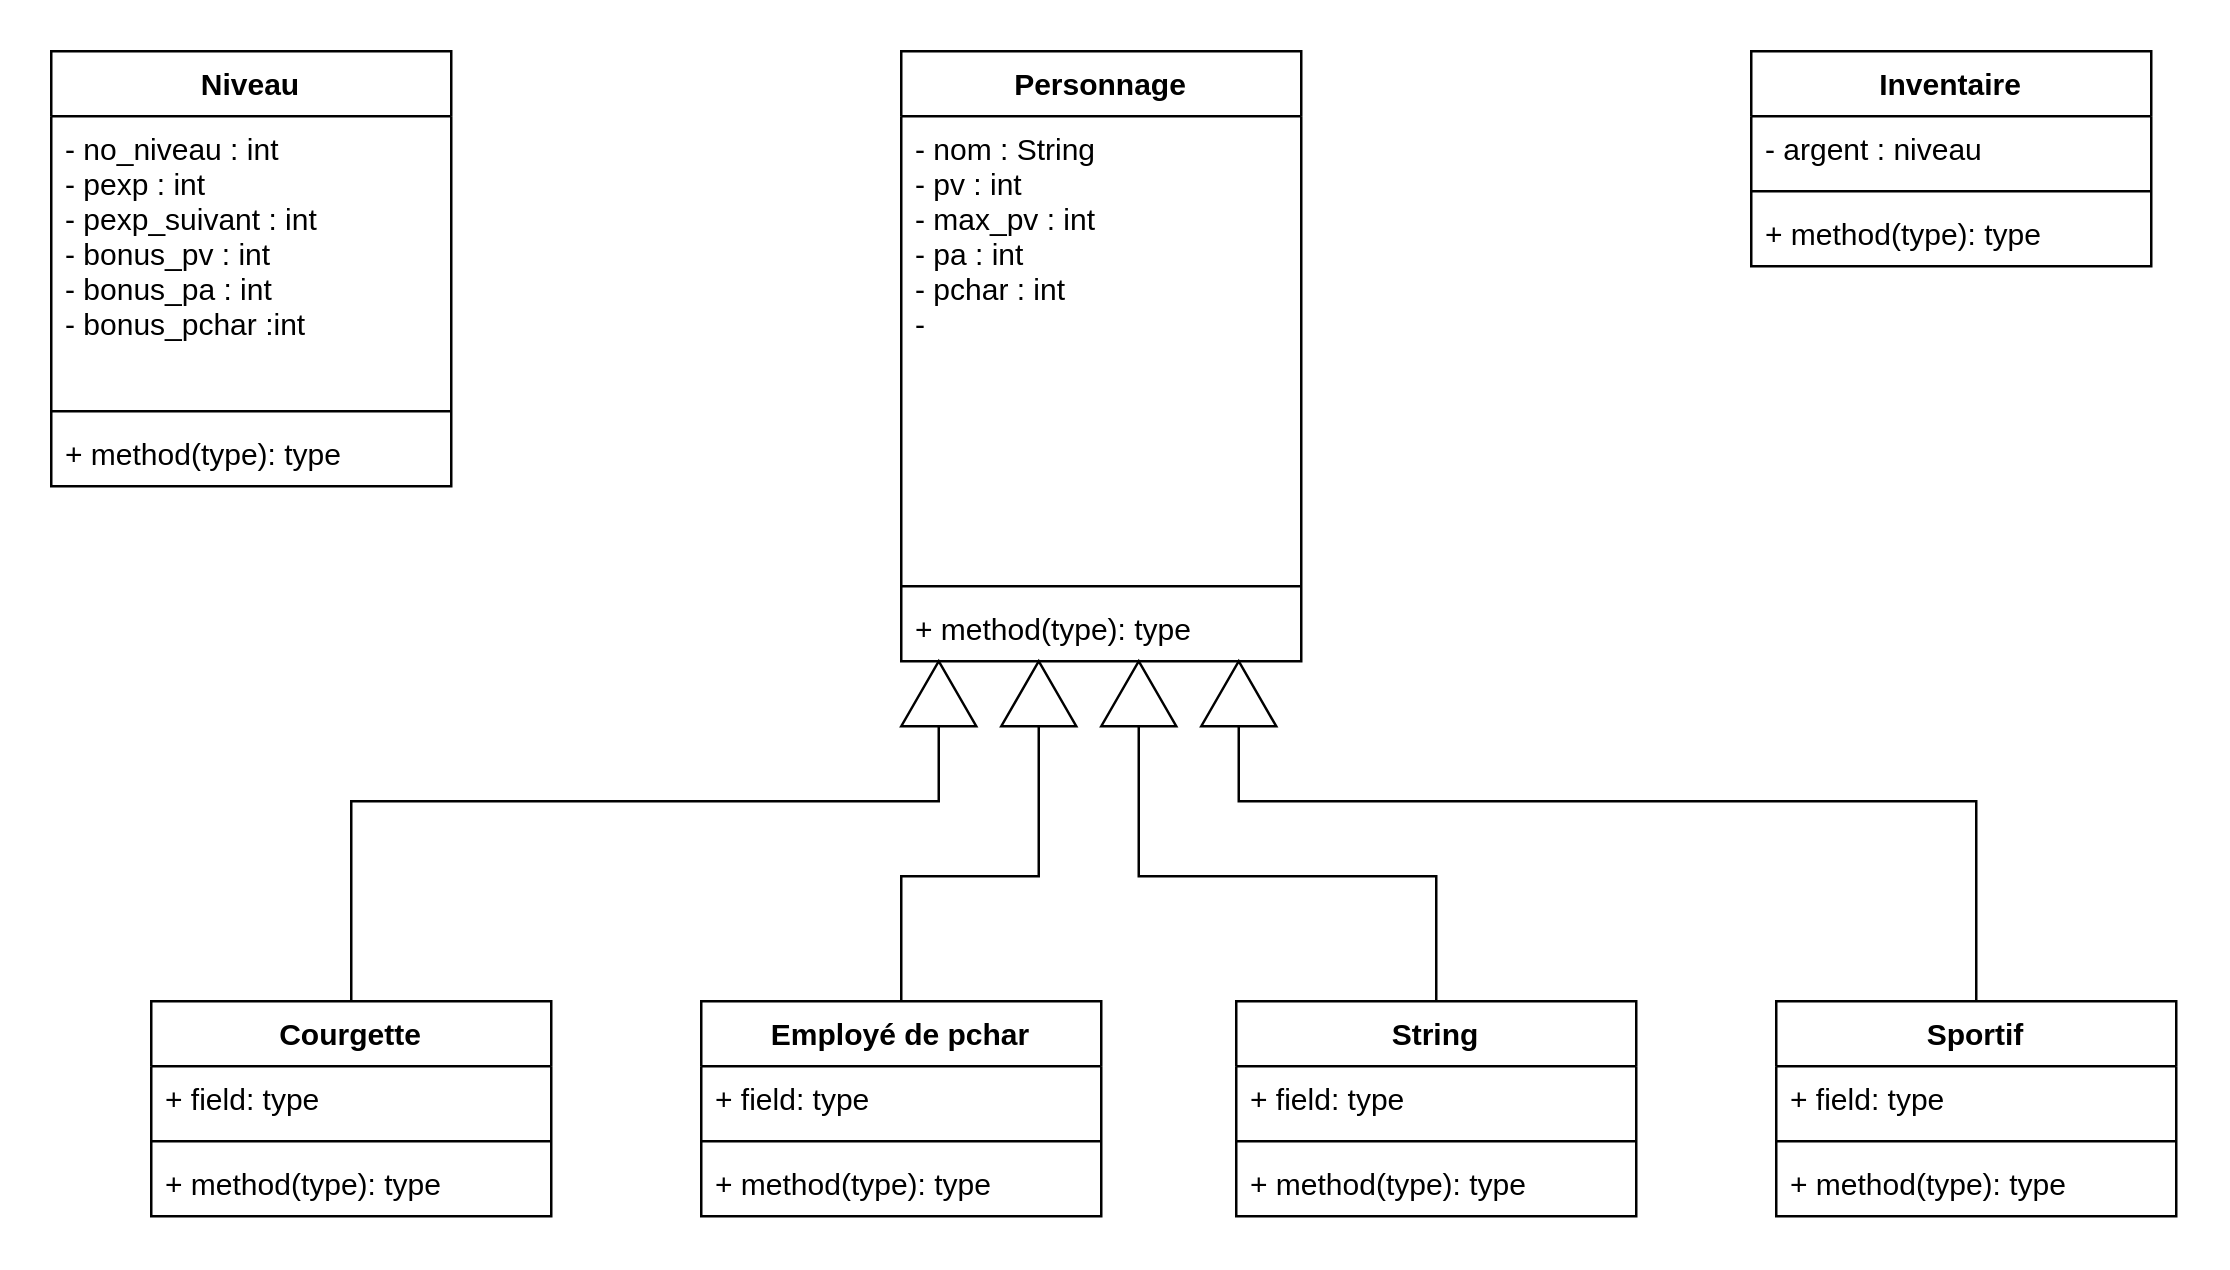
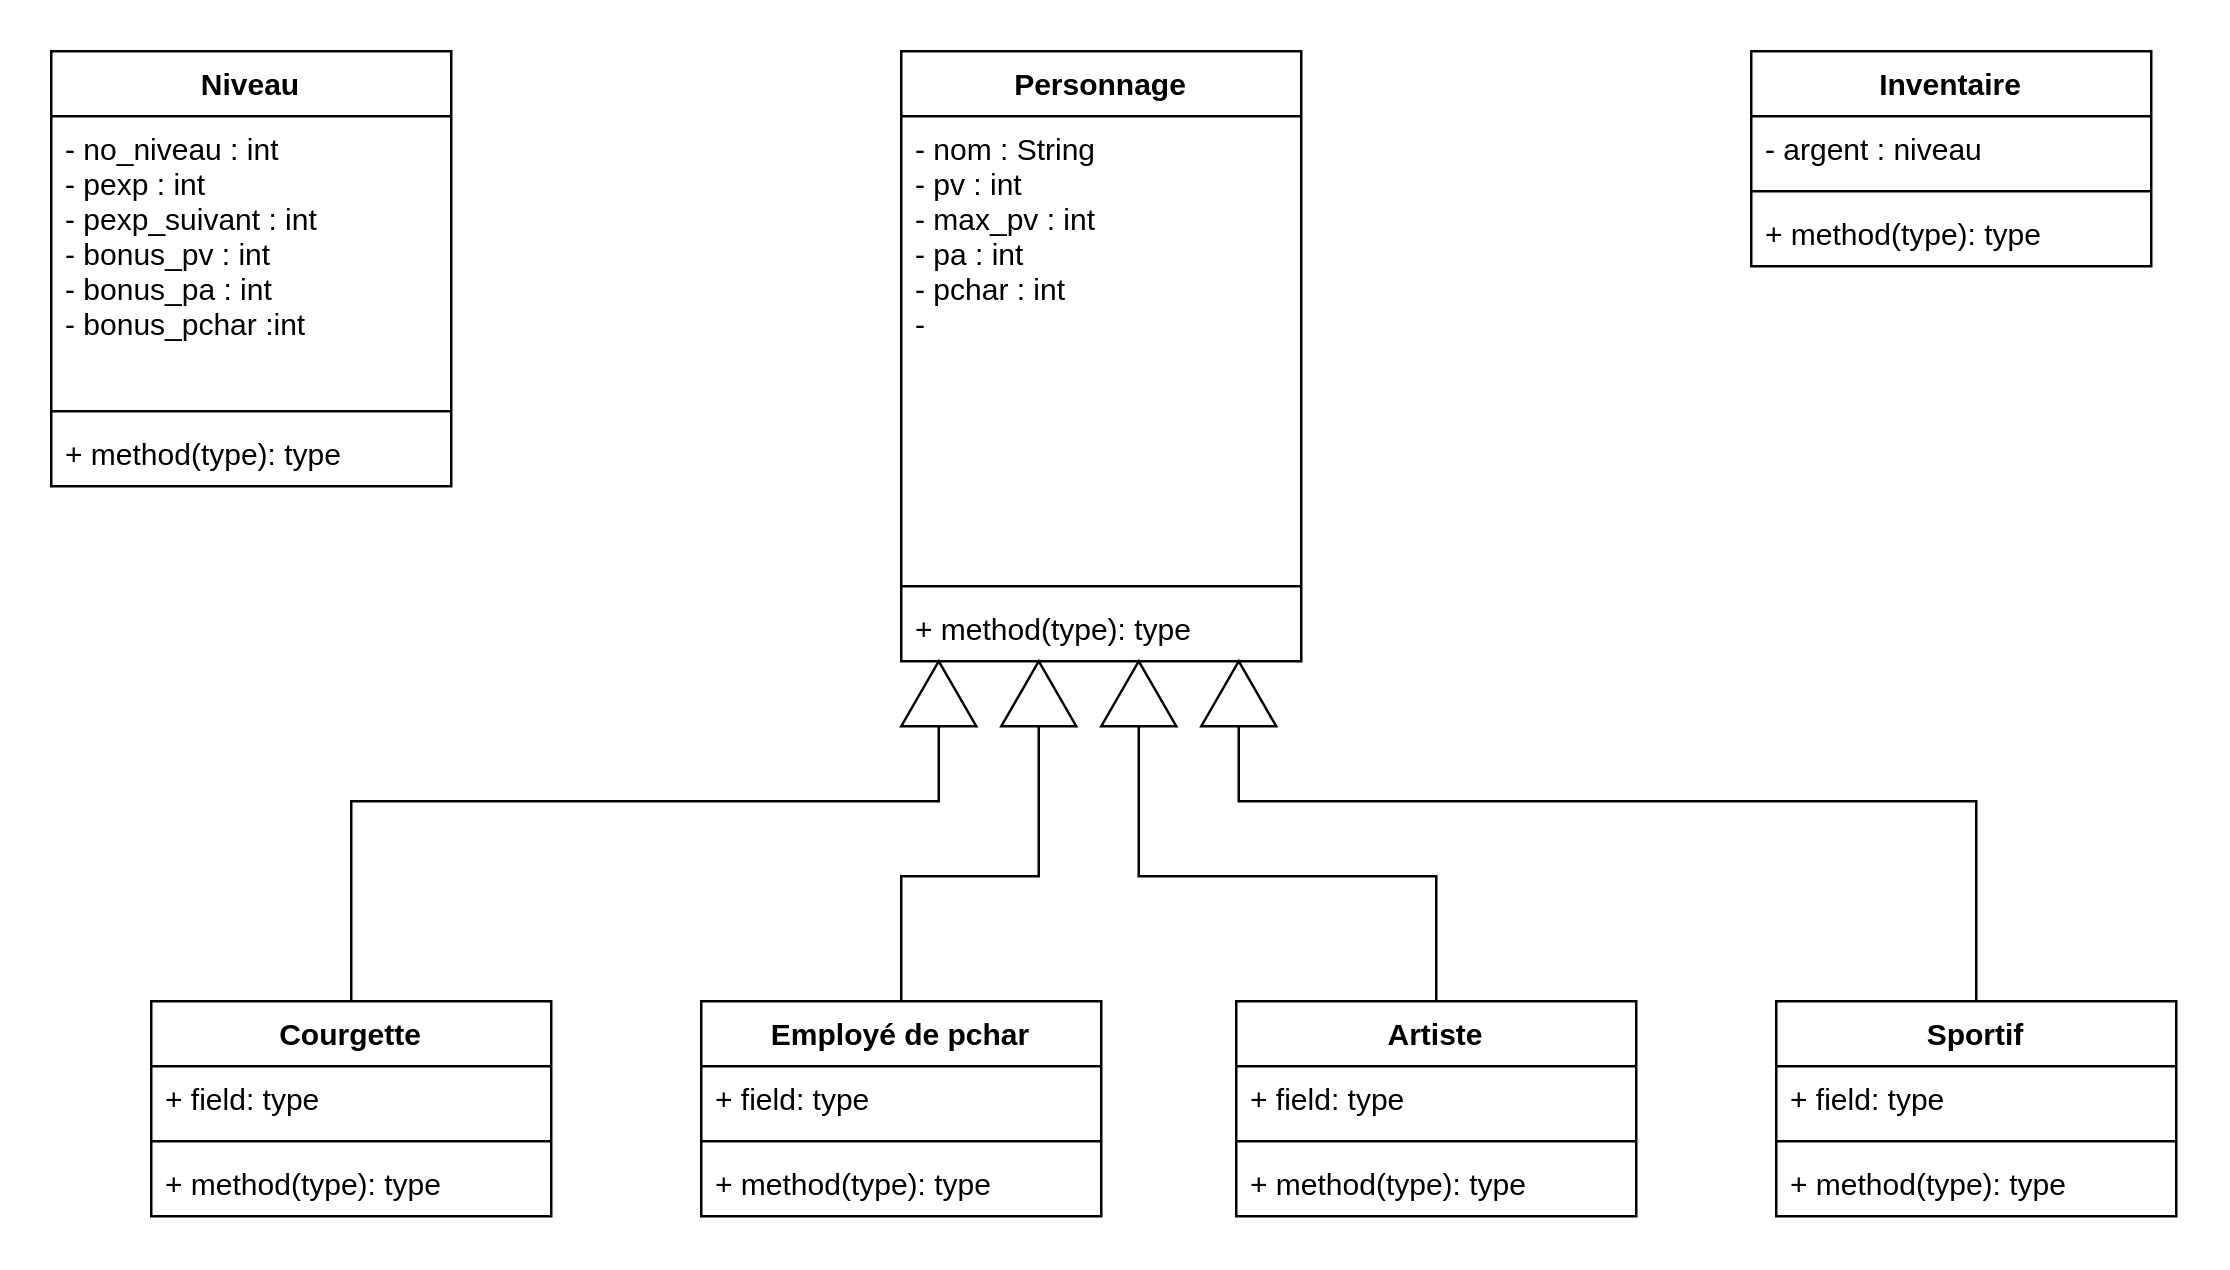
- <mxCell id="10" value="String" style="swimlane;fontStyle=1;align=center;verticalAlign=top;childLayout=stackLayout;horizontal=1;startSize=26;horizontalStack=0;resizeParent=1;resizeParentMax=0;resizeLast=0;collapsible=1;marginBottom=0;" vertex="1" parent="1"><mxGeometry x="494" y="400" width="160" height="86" as="geometry" /></mxCell>
+ <mxCell id="10" value="Artiste" style="swimlane;fontStyle=1;align=center;verticalAlign=top;childLayout=stackLayout;horizontal=1;startSize=26;horizontalStack=0;resizeParent=1;resizeParentMax=0;resizeLast=0;collapsible=1;marginBottom=0;" vertex="1" parent="1"><mxGeometry x="494" y="400" width="160" height="86" as="geometry" /></mxCell>
